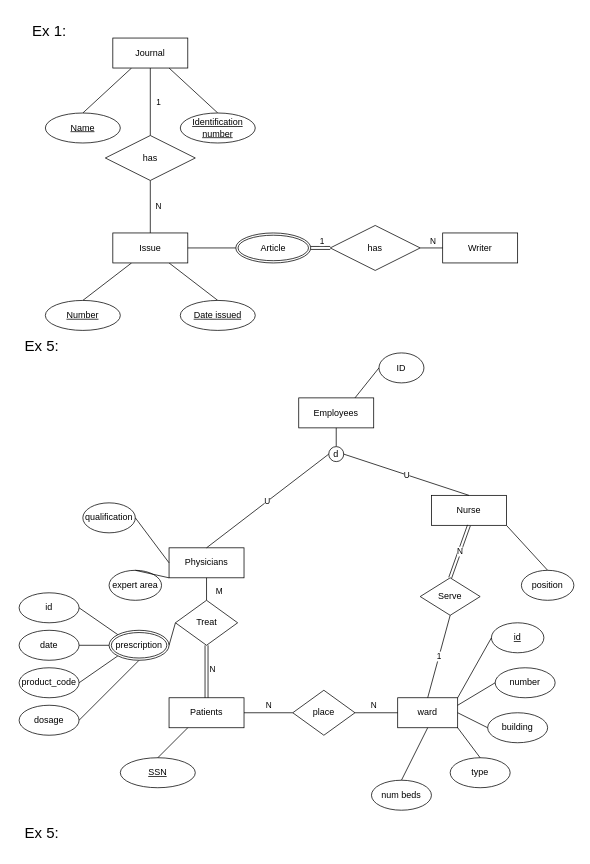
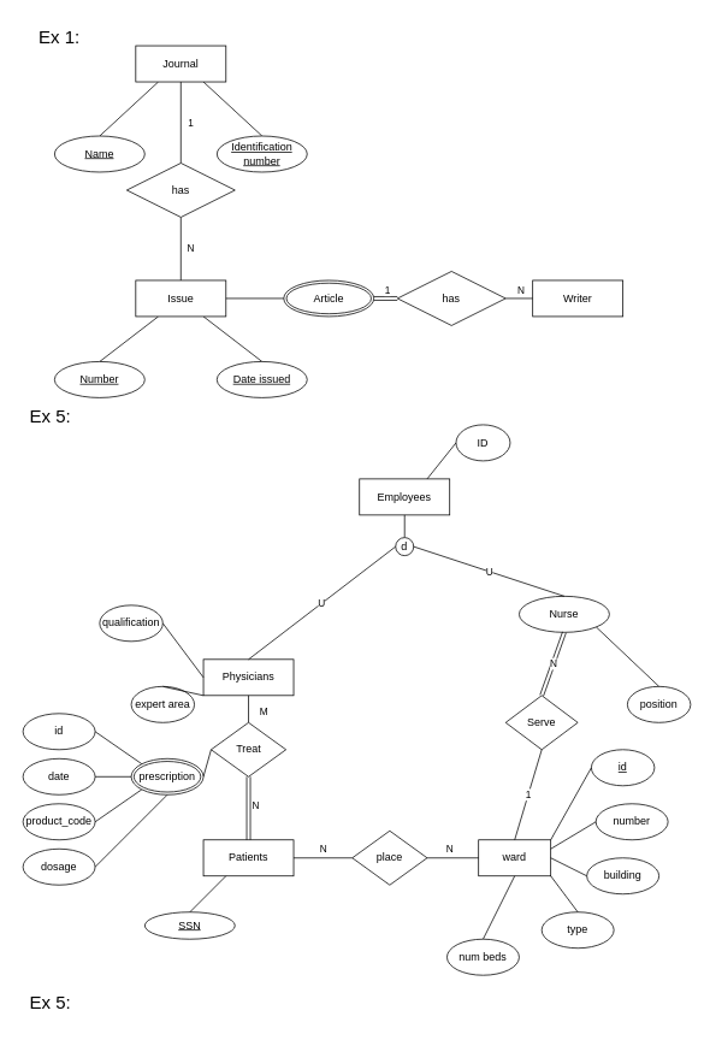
- <mxCell id="29" value="Nurse" style="whiteSpace=wrap;html=1;align=center;" vertex="1" parent="1"><mxGeometry x="575" y="660" width="100" height="40" as="geometry" /></mxCell>
+ <mxCell id="29" value="Nurse" style="ellipse;whiteSpace=wrap;html=1;align=center;" vertex="1" parent="1"><mxGeometry x="575" y="660" width="100" height="40" as="geometry" /></mxCell>
- <mxCell id="62" value="Serve" style="shape=rhombus;perimeter=rhombusPerimeter;whiteSpace=wrap;html=1;align=center;" vertex="1" parent="1"><mxGeometry x="560" y="770" width="80" height="50" as="geometry" /></mxCell>
+ <mxCell id="62" value="Serve" style="shape=rhombus;perimeter=rhombusPerimeter;whiteSpace=wrap;html=1;align=center;" vertex="1" parent="1"><mxGeometry x="560" y="770" width="80" height="60" as="geometry" /></mxCell>
- <mxCell id="57" value="SSN" style="ellipse;whiteSpace=wrap;html=1;align=center;fontStyle=4;" vertex="1" parent="1"><mxGeometry x="160" y="1010" width="100" height="40" as="geometry" /></mxCell>
+ <mxCell id="57" value="SSN" style="ellipse;whiteSpace=wrap;html=1;align=center;fontStyle=4;" vertex="1" parent="1"><mxGeometry x="160" y="1010" width="100" height="30" as="geometry" /></mxCell>
